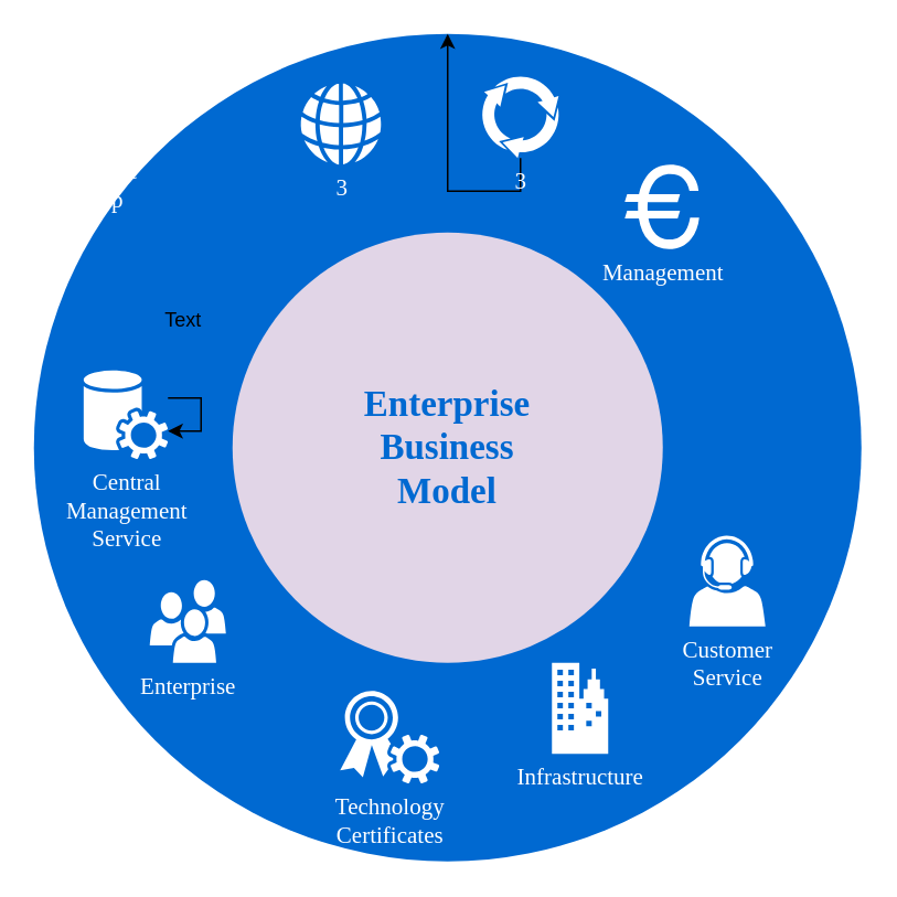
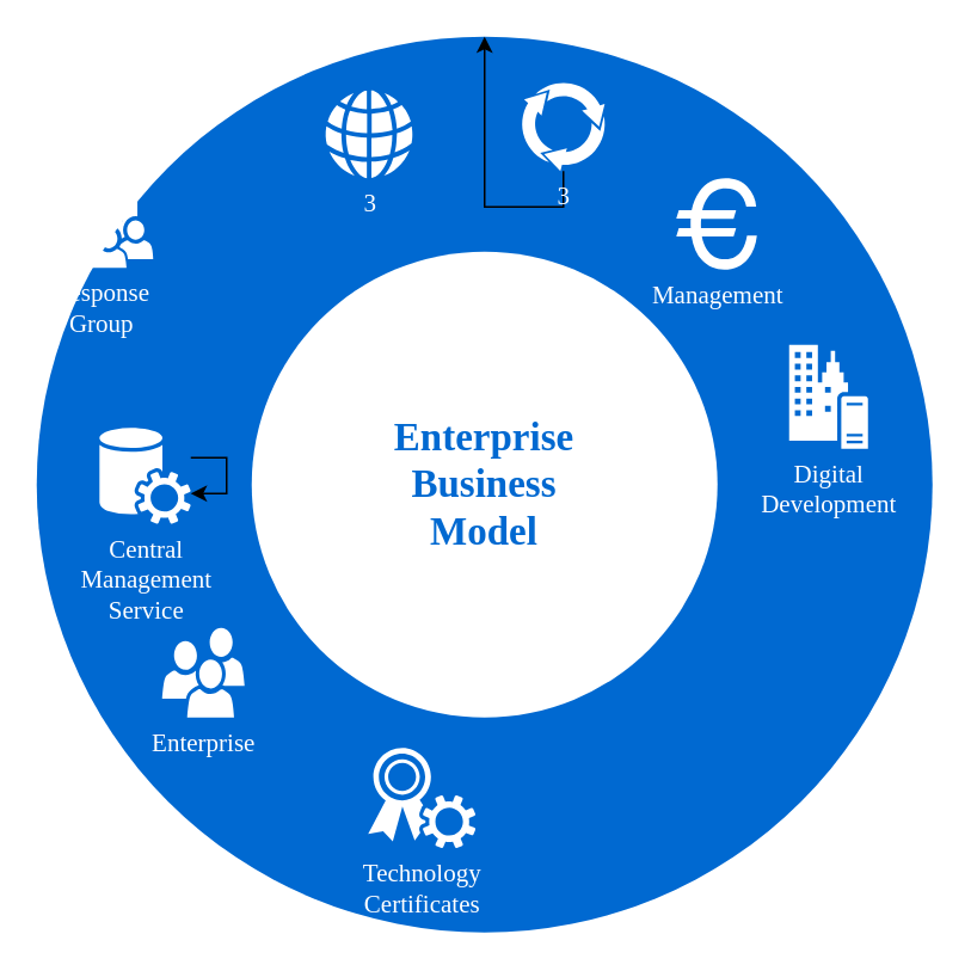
- <mxCell id="6" value="Response&lt;div&gt;Group&lt;/div&gt;" style="shadow=0;dashed=0;html=1;strokeColor=none;fillColor=#ffffff;labelPosition=center;verticalLabelPosition=bottom;verticalAlign=top;shape=mxgraph.office.users.response_group;rounded=0;comic=0;fontFamily=Verdana;fontSize=14;fontColor=#FFFFFF;" parent="1" vertex="1"><mxGeometry x="27" y="35" width="58" height="54" as="geometry" /></mxCell>
+ <mxCell id="6" value="Response&lt;div&gt;Group&lt;/div&gt;" style="shadow=0;dashed=0;html=1;strokeColor=none;fillColor=#ffffff;labelPosition=center;verticalLabelPosition=bottom;verticalAlign=top;shape=mxgraph.office.users.response_group;rounded=0;comic=0;fontFamily=Verdana;fontSize=14;fontColor=#FFFFFF;" parent="1" vertex="1"><mxGeometry x="27" y="95" width="58" height="54" as="geometry" /></mxCell>
- <mxCell id="15" value="Text" style="text;html=1;align=center;verticalAlign=middle;resizable=0;points=[];autosize=1;strokeColor=none;fillColor=none;" parent="1" vertex="1"><mxGeometry x="85" y="178" width="50" height="30" as="geometry" /></mxCell>
+ <mxCell id="8" value="Digital&lt;div&gt;Development&lt;/div&gt;" style="shadow=0;dashed=0;html=1;strokeColor=none;fillColor=#ffffff;labelPosition=center;verticalLabelPosition=bottom;verticalAlign=top;shape=mxgraph.office.servers.on_premises_server;rounded=0;comic=0;fontFamily=Verdana;fontSize=14;fontColor=#FFFFFF;" parent="1" vertex="1"><mxGeometry x="440" y="192" width="44" height="58" as="geometry" /></mxCell>
- <mxCell id="7" value="Central&lt;div&gt;Management&lt;/div&gt;&lt;div&gt;Service&lt;/div&gt;" style="shadow=0;dashed=0;html=1;strokeColor=none;fillColor=#ffffff;labelPosition=center;verticalLabelPosition=bottom;verticalAlign=top;shape=mxgraph.office.services.central_management_service;rounded=0;comic=0;fontFamily=Verdana;fontSize=14;fontColor=#FFFFFF;" parent="1" vertex="1"><mxGeometry x="50" y="223" width="51" height="54" as="geometry" /></mxCell>
+ <mxCell id="7" value="Central&lt;div&gt;Management&lt;/div&gt;&lt;div&gt;Service&lt;/div&gt;" style="shadow=0;dashed=0;html=1;strokeColor=none;fillColor=#ffffff;labelPosition=center;verticalLabelPosition=bottom;verticalAlign=top;shape=mxgraph.office.services.central_management_service;rounded=0;comic=0;fontFamily=Verdana;fontSize=14;fontColor=#FFFFFF;" parent="1" vertex="1"><mxGeometry x="55" y="238" width="51" height="54" as="geometry" /></mxCell>
- <mxCell id="3" value="Enterprise&lt;div&gt;Business&lt;/div&gt;&lt;div&gt;Model&lt;/div&gt;" style="ellipse;whiteSpace=wrap;html=1;rounded=0;shadow=0;comic=0;strokeWidth=1;fontFamily=Verdana;fontSize=22;strokeColor=none;fillColor=#e1d5e7;fontColor=#0069D1;fontStyle=1;" parent="1" vertex="1"><mxGeometry x="140" y="140" width="260" height="260" as="geometry" /></mxCell>
+ <mxCell id="3" value="Enterprise&lt;div&gt;Business&lt;/div&gt;&lt;div&gt;Model&lt;/div&gt;" style="ellipse;whiteSpace=wrap;html=1;rounded=0;shadow=0;comic=0;strokeWidth=1;fontFamily=Verdana;fontSize=22;strokeColor=none;fillColor=#ffffff;fontColor=#0069D1;fontStyle=1" parent="1" vertex="1"><mxGeometry x="140" y="140" width="260" height="260" as="geometry" /></mxCell>
- <mxCell id="5" value="Customer&lt;div&gt;Service&lt;/div&gt;" style="shadow=0;dashed=0;html=1;strokeColor=none;fillColor=#ffffff;labelPosition=center;verticalLabelPosition=bottom;verticalAlign=top;shape=mxgraph.office.users.call_center_agent;rounded=0;comic=0;fontFamily=Verdana;fontSize=14;fontColor=#FFFFFF;" parent="1" vertex="1"><mxGeometry x="416" y="323" width="46" height="55" as="geometry" /></mxCell>
- <mxCell id="10" value="Infrastructure" style="shadow=0;dashed=0;html=1;strokeColor=none;fillColor=#ffffff;labelPosition=center;verticalLabelPosition=bottom;verticalAlign=top;shape=mxgraph.office.concepts.on_premises;rounded=0;comic=0;fontFamily=Verdana;fontSize=14;fontColor=#FFFFFF;" parent="1" vertex="1"><mxGeometry x="333" y="400" width="34" height="55" as="geometry" /></mxCell>
